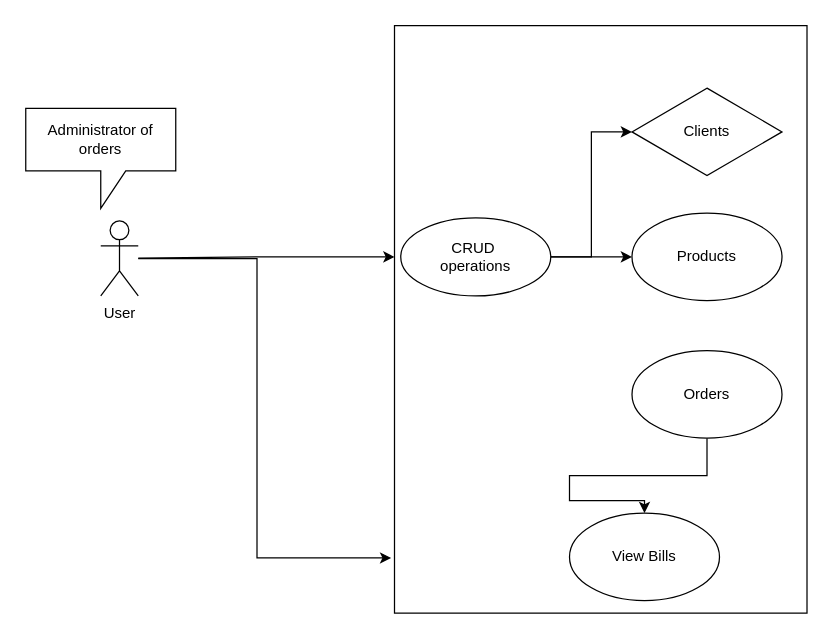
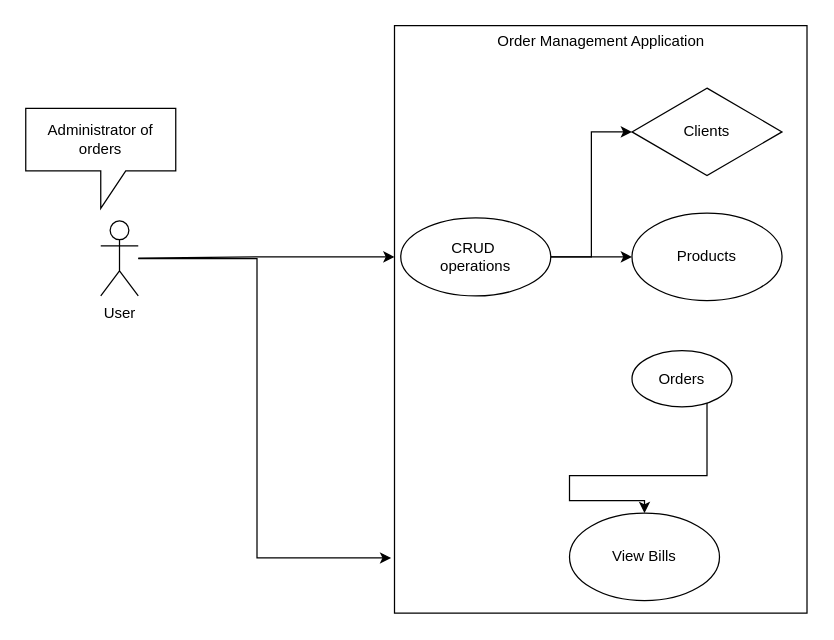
+ <mxCell id="7" value="Order Management Application&lt;div&gt;&lt;br&gt;&lt;/div&gt;" style="text;html=1;align=center;verticalAlign=middle;resizable=0;points=[];autosize=1;strokeColor=none;fillColor=none;" parent="1" vertex="1"><mxGeometry x="385" y="20" width="190" height="40" as="geometry" /></mxCell>
- <mxCell id="14" value="Orders" style="ellipse;whiteSpace=wrap;html=1;" parent="1" vertex="1"><mxGeometry x="505" y="280" width="120" height="70" as="geometry" /></mxCell>
+ <mxCell id="14" value="Orders" style="ellipse;whiteSpace=wrap;html=1;" parent="1" vertex="1"><mxGeometry x="505" y="280" width="80" height="45" as="geometry" /></mxCell>
